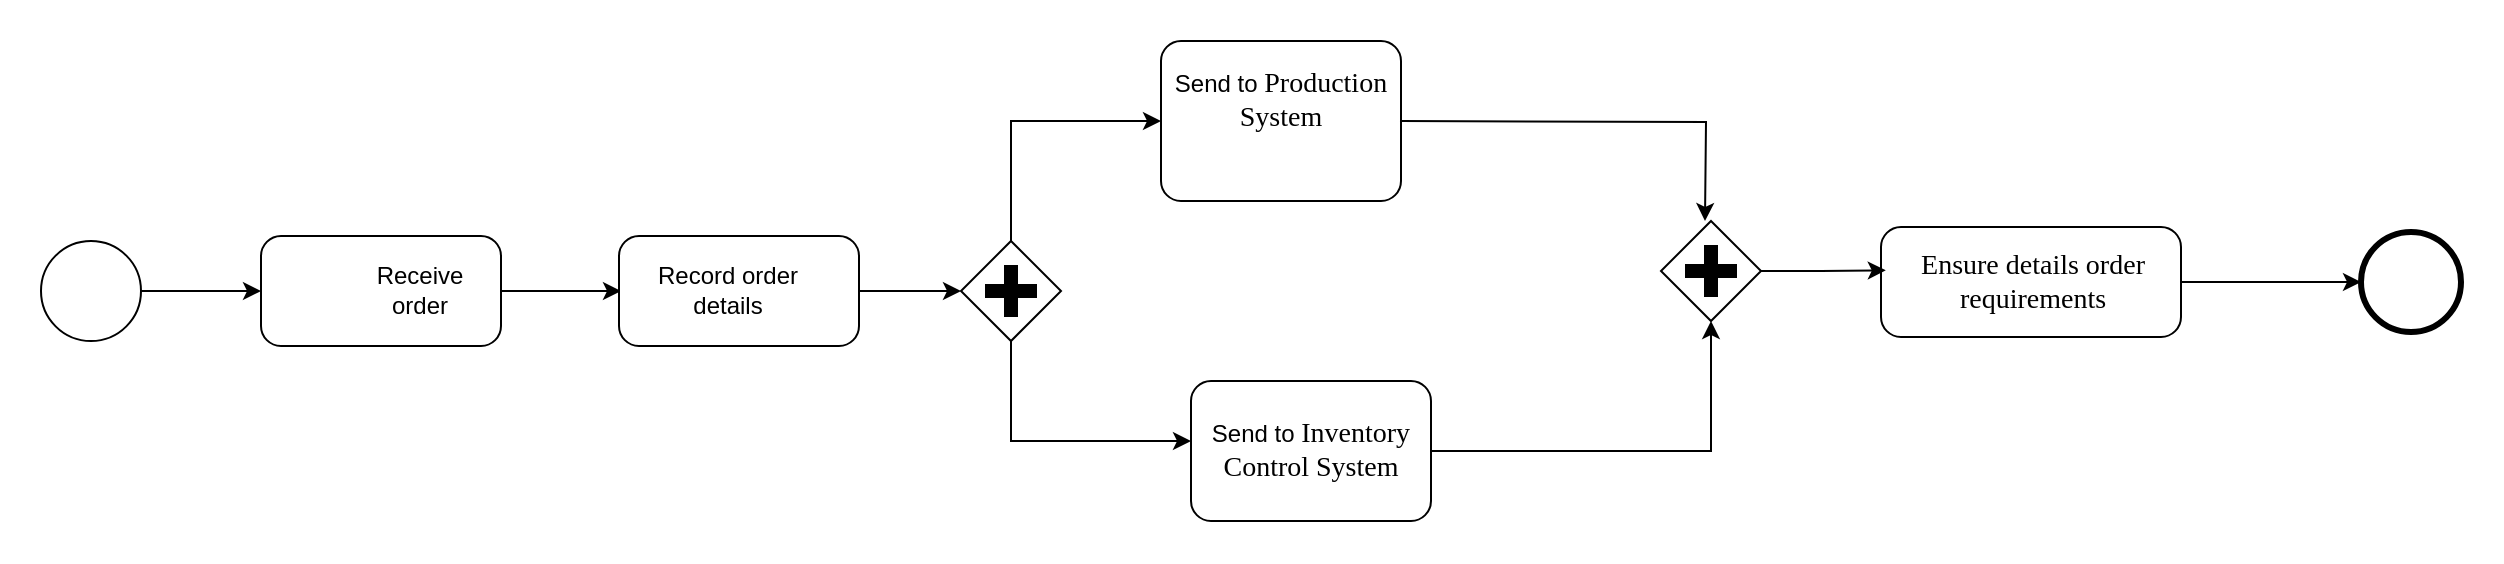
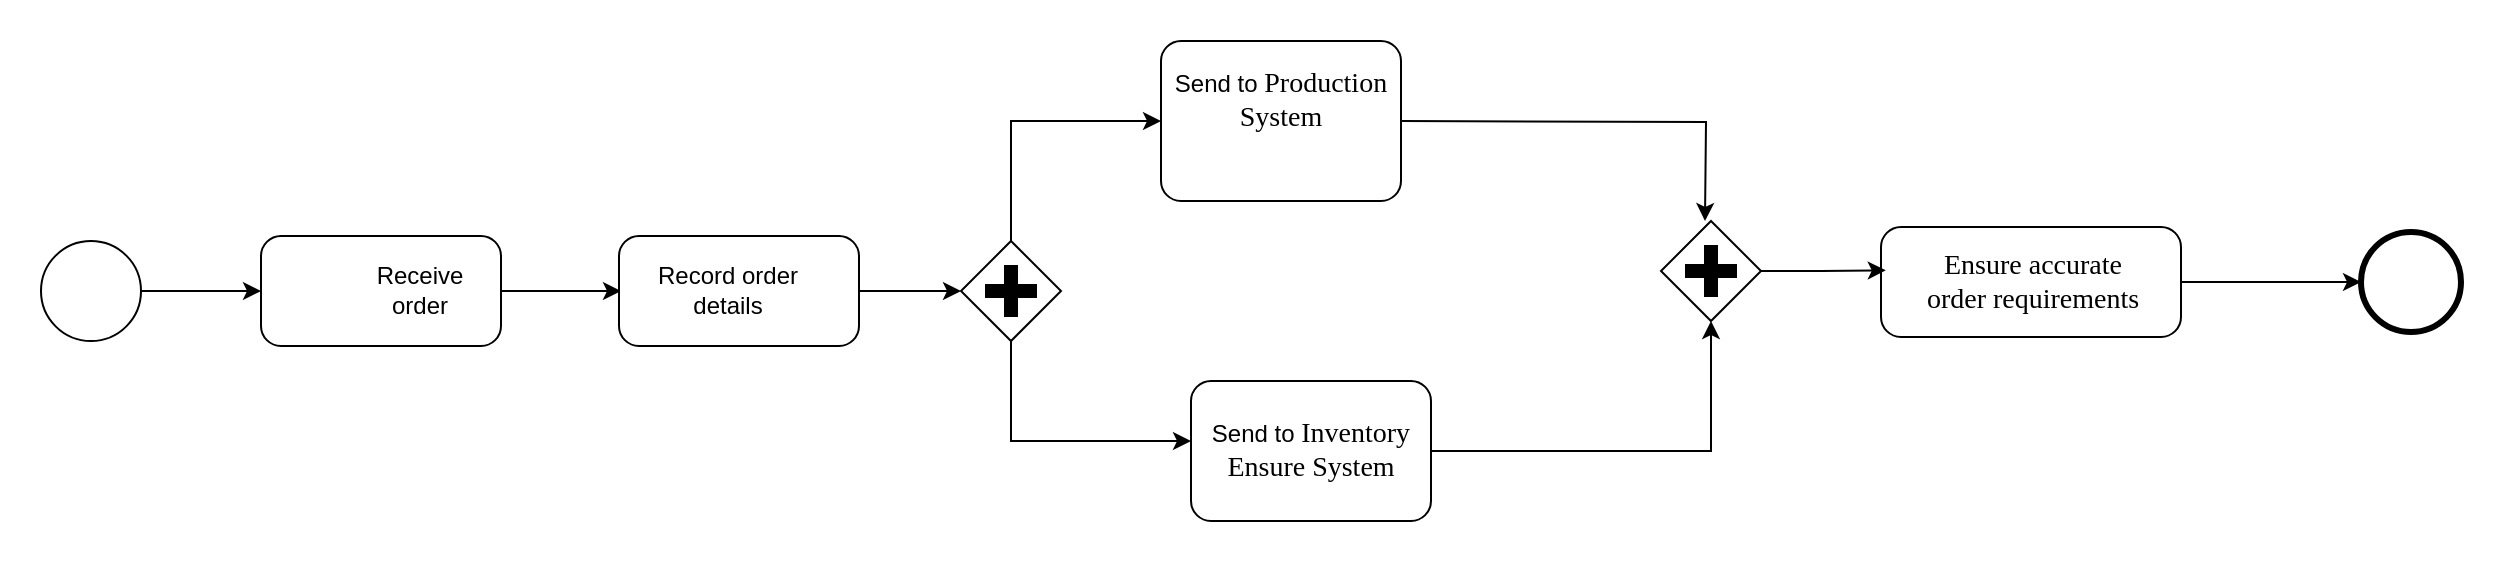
- <mxCell id="23" value="&lt;p class=&quot;MsoNormal&quot;&gt;&lt;span style=&quot;mso-spacerun:'yes';font-family:Calibri;mso-fareast-font-family:宋体;&lt;br/&gt;mso-bidi-font-family:'Times New Roman';font-size:10.5pt;mso-font-kerning:1.0pt;&quot;&gt;Ensure details order requirements&lt;/span&gt;&lt;/p&gt;" style="text;html=1;align=center;verticalAlign=middle;whiteSpace=wrap;rounded=0;" parent="1" vertex="1"><mxGeometry x="955.75" y="125.5" width="121.25" height="30" as="geometry" /></mxCell>
+ <mxCell id="23" value="&lt;p class=&quot;MsoNormal&quot;&gt;&lt;span style=&quot;mso-spacerun:'yes';font-family:Calibri;mso-fareast-font-family:宋体;&lt;br/&gt;mso-bidi-font-family:'Times New Roman';font-size:10.5pt;mso-font-kerning:1.0pt;&quot;&gt;Ensure accurate order requirements&lt;/span&gt;&lt;/p&gt;" style="text;html=1;align=center;verticalAlign=middle;whiteSpace=wrap;rounded=0;" parent="1" vertex="1"><mxGeometry x="955.75" y="125.5" width="121.25" height="30" as="geometry" /></mxCell>
- <mxCell id="17" value="Send to&amp;nbsp;&lt;span style=&quot;font-family: Calibri; font-size: 10.5pt; background-color: initial;&quot;&gt;Inventory Control System&lt;/span&gt;" style="text;html=1;align=center;verticalAlign=middle;whiteSpace=wrap;rounded=0;" parent="16" vertex="1"><mxGeometry x="7.5" y="15.91" width="105" height="38.18" as="geometry" /></mxCell>
+ <mxCell id="17" value="Send to&amp;nbsp;&lt;span style=&quot;font-family: Calibri; font-size: 10.5pt; background-color: initial;&quot;&gt;Inventory Ensure System&lt;/span&gt;" style="text;html=1;align=center;verticalAlign=middle;whiteSpace=wrap;rounded=0;" parent="16" vertex="1"><mxGeometry x="7.5" y="15.91" width="105" height="38.18" as="geometry" /></mxCell>
